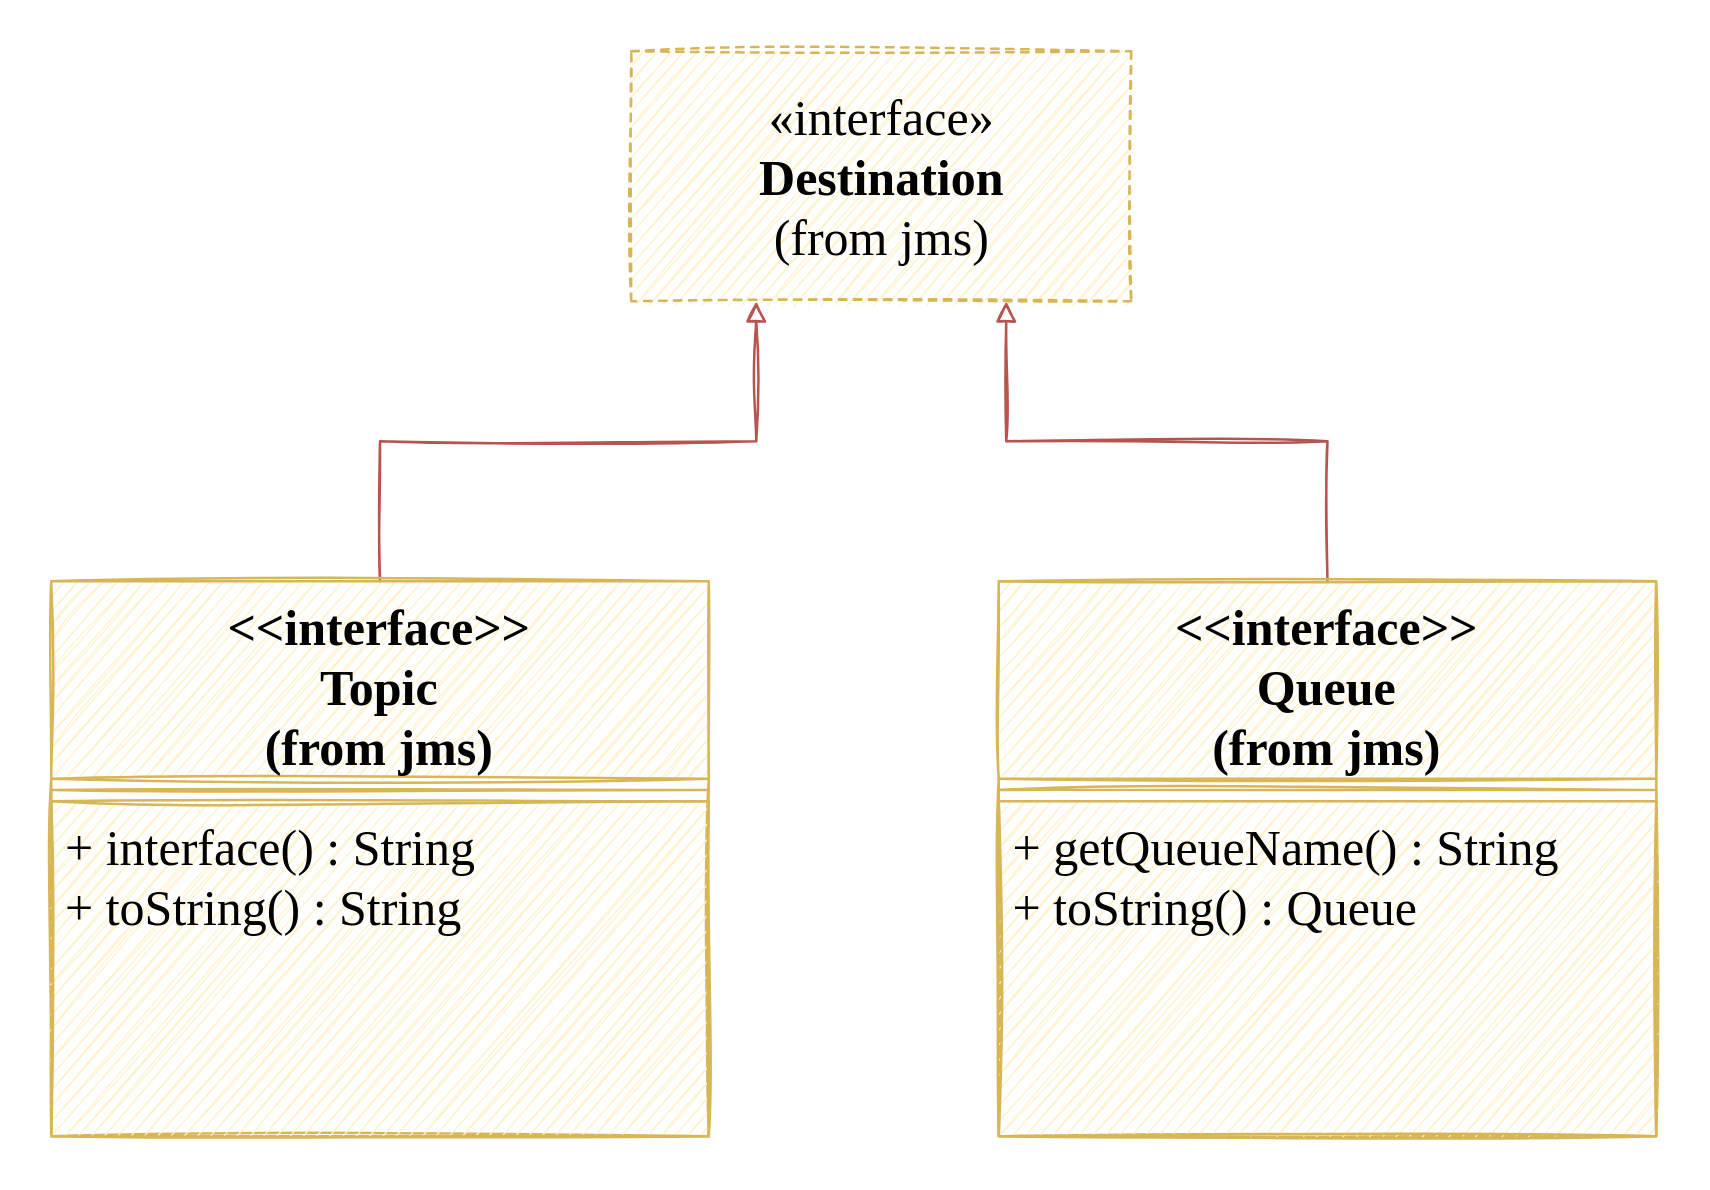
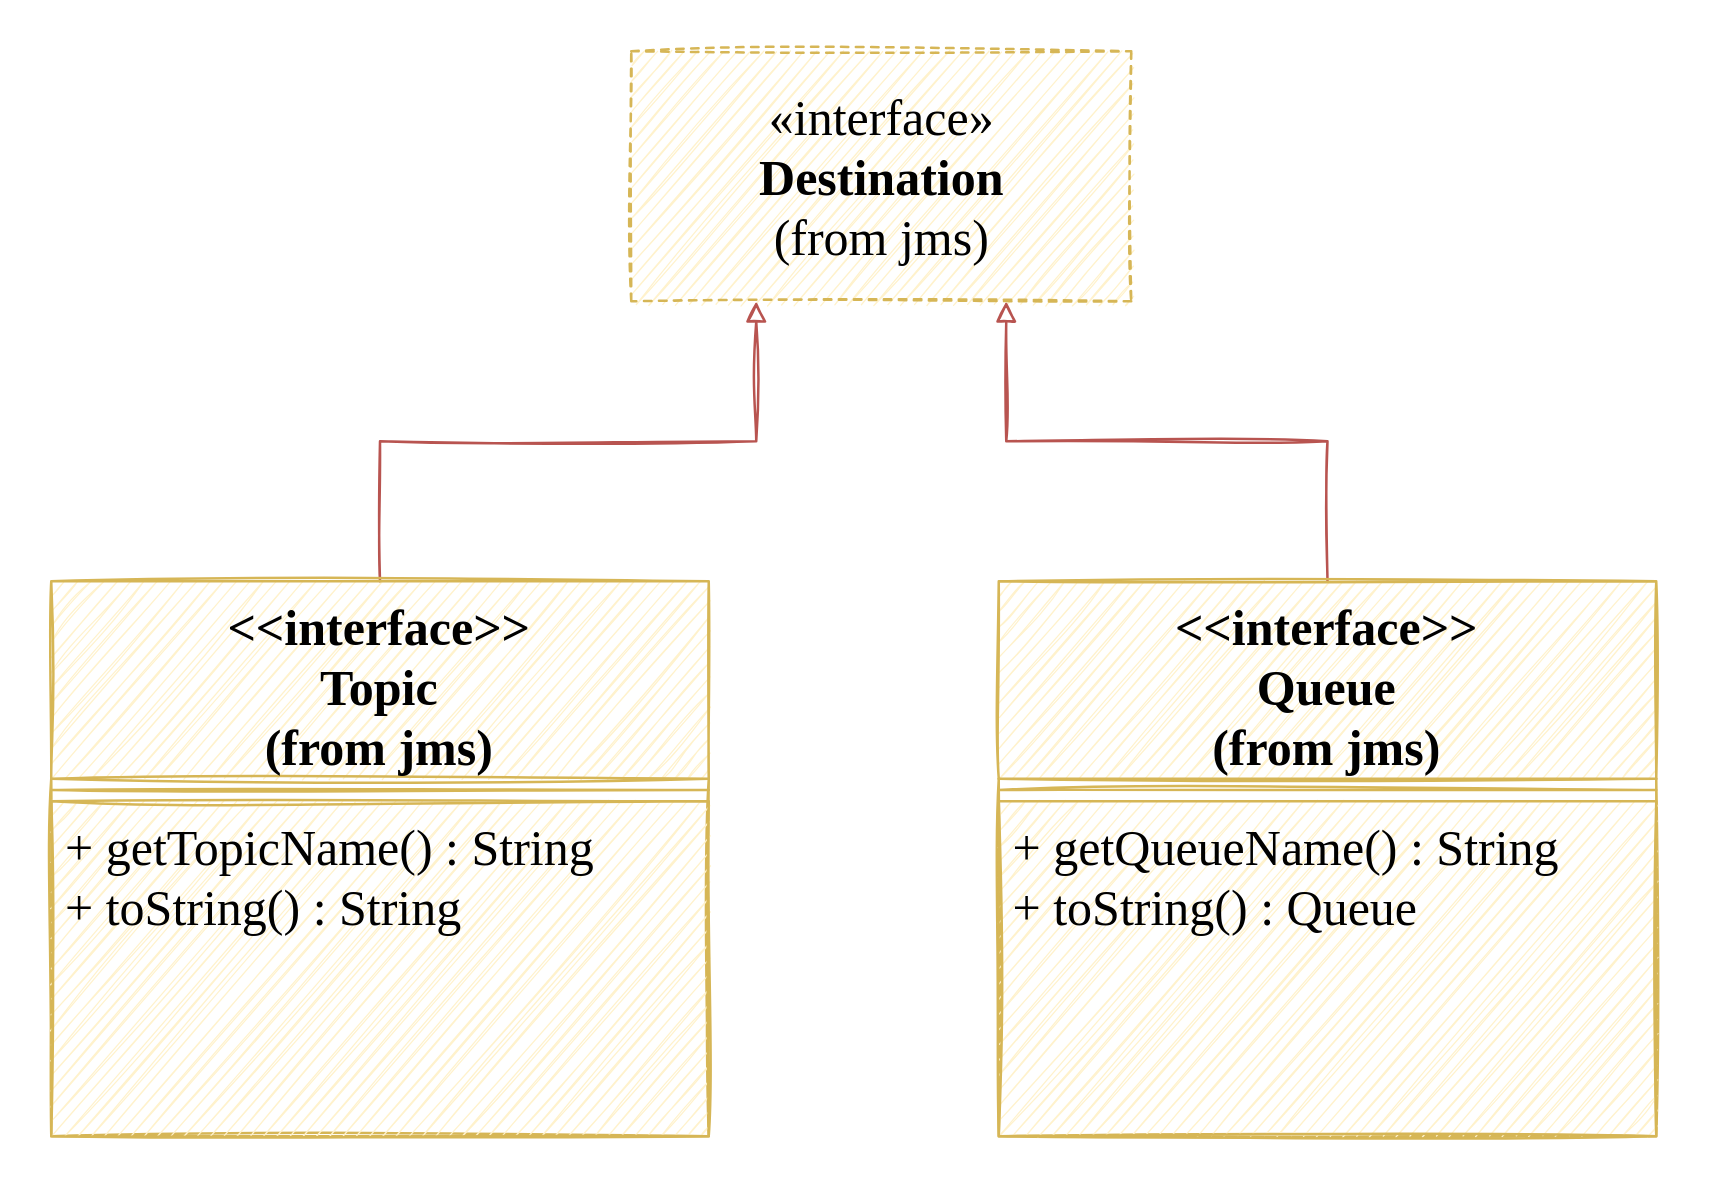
- <mxCell id="6" value="+ interface() : String &#10;+ toString() : String" style="text;strokeColor=#d6b656;fillColor=#fff2cc;align=left;verticalAlign=top;spacingLeft=4;spacingRight=4;overflow=hidden;rotatable=0;points=[[0,0.5],[1,0.5]];portConstraint=eastwest;sketch=1;fontFamily=Architects Daughter;fontSource=https%3A%2F%2Ffonts.googleapis.com%2Fcss%3Ffamily%3DArchitects%2BDaughter;fontSize=20;" parent="4" vertex="1"><mxGeometry y="88" width="263" height="134" as="geometry" /></mxCell>
+ <mxCell id="6" value="+ getTopicName() : String &#10;+ toString() : String" style="text;strokeColor=#d6b656;fillColor=#fff2cc;align=left;verticalAlign=top;spacingLeft=4;spacingRight=4;overflow=hidden;rotatable=0;points=[[0,0.5],[1,0.5]];portConstraint=eastwest;sketch=1;fontFamily=Architects Daughter;fontSource=https%3A%2F%2Ffonts.googleapis.com%2Fcss%3Ffamily%3DArchitects%2BDaughter;fontSize=20;" parent="4" vertex="1"><mxGeometry y="88" width="263" height="134" as="geometry" /></mxCell>
